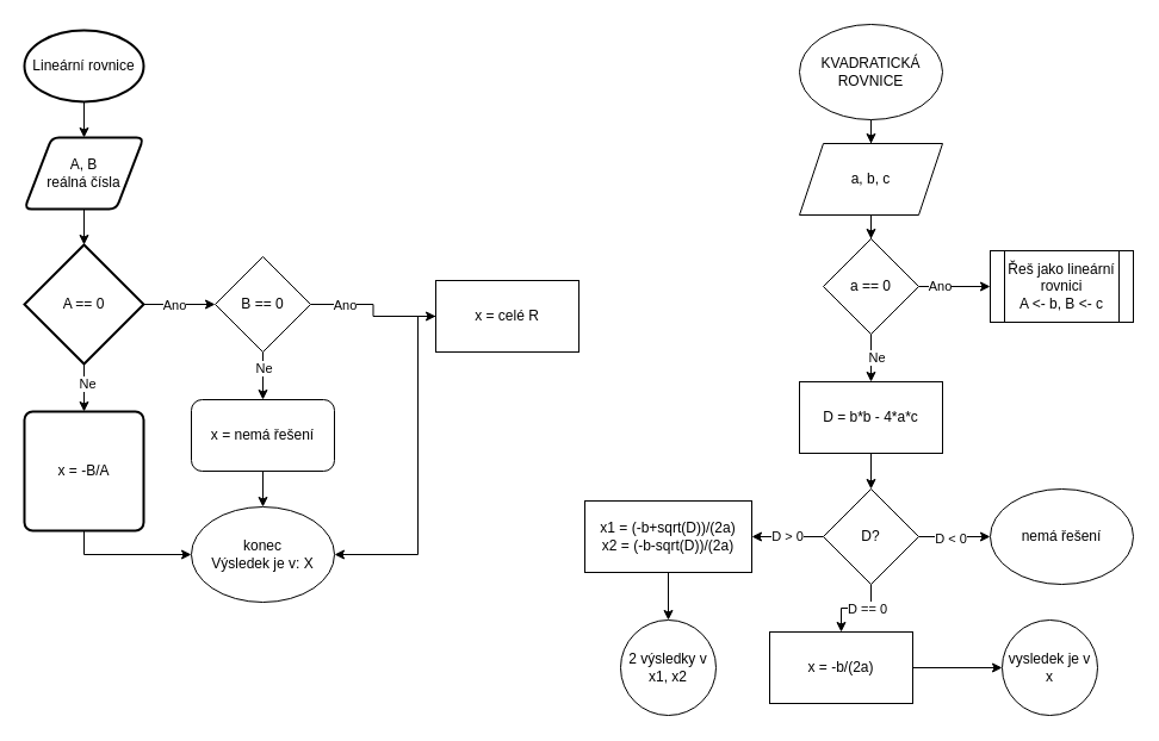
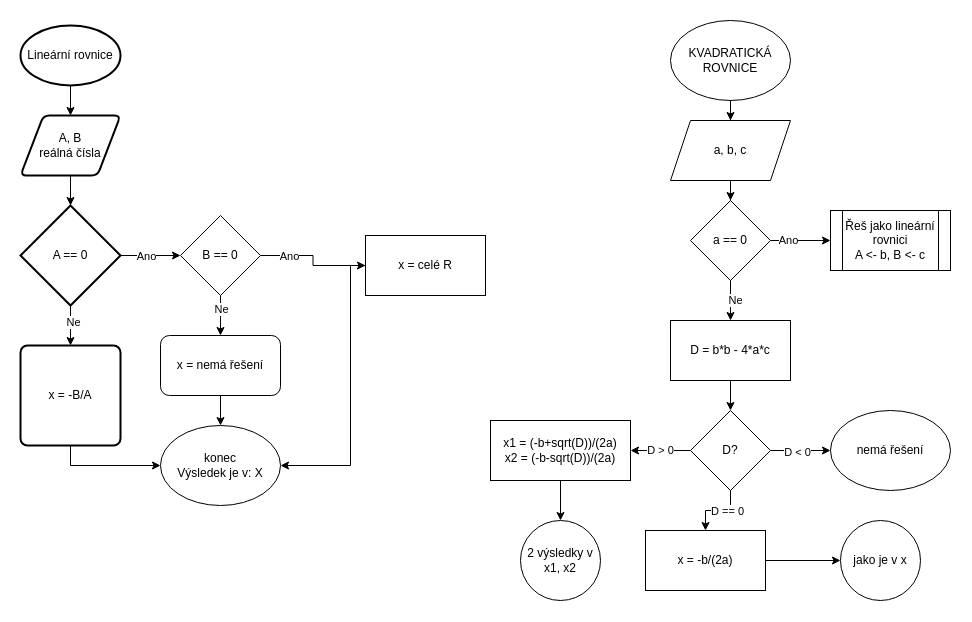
- <mxCell id="38" value="vysledek je v x" style="ellipse;whiteSpace=wrap;html=1;" vertex="1" parent="1"><mxGeometry x="840" y="520" width="80" height="80" as="geometry" /></mxCell>
+ <mxCell id="38" value="jako je v x" style="ellipse;whiteSpace=wrap;html=1;" vertex="1" parent="1"><mxGeometry x="840" y="520" width="80" height="80" as="geometry" /></mxCell>
